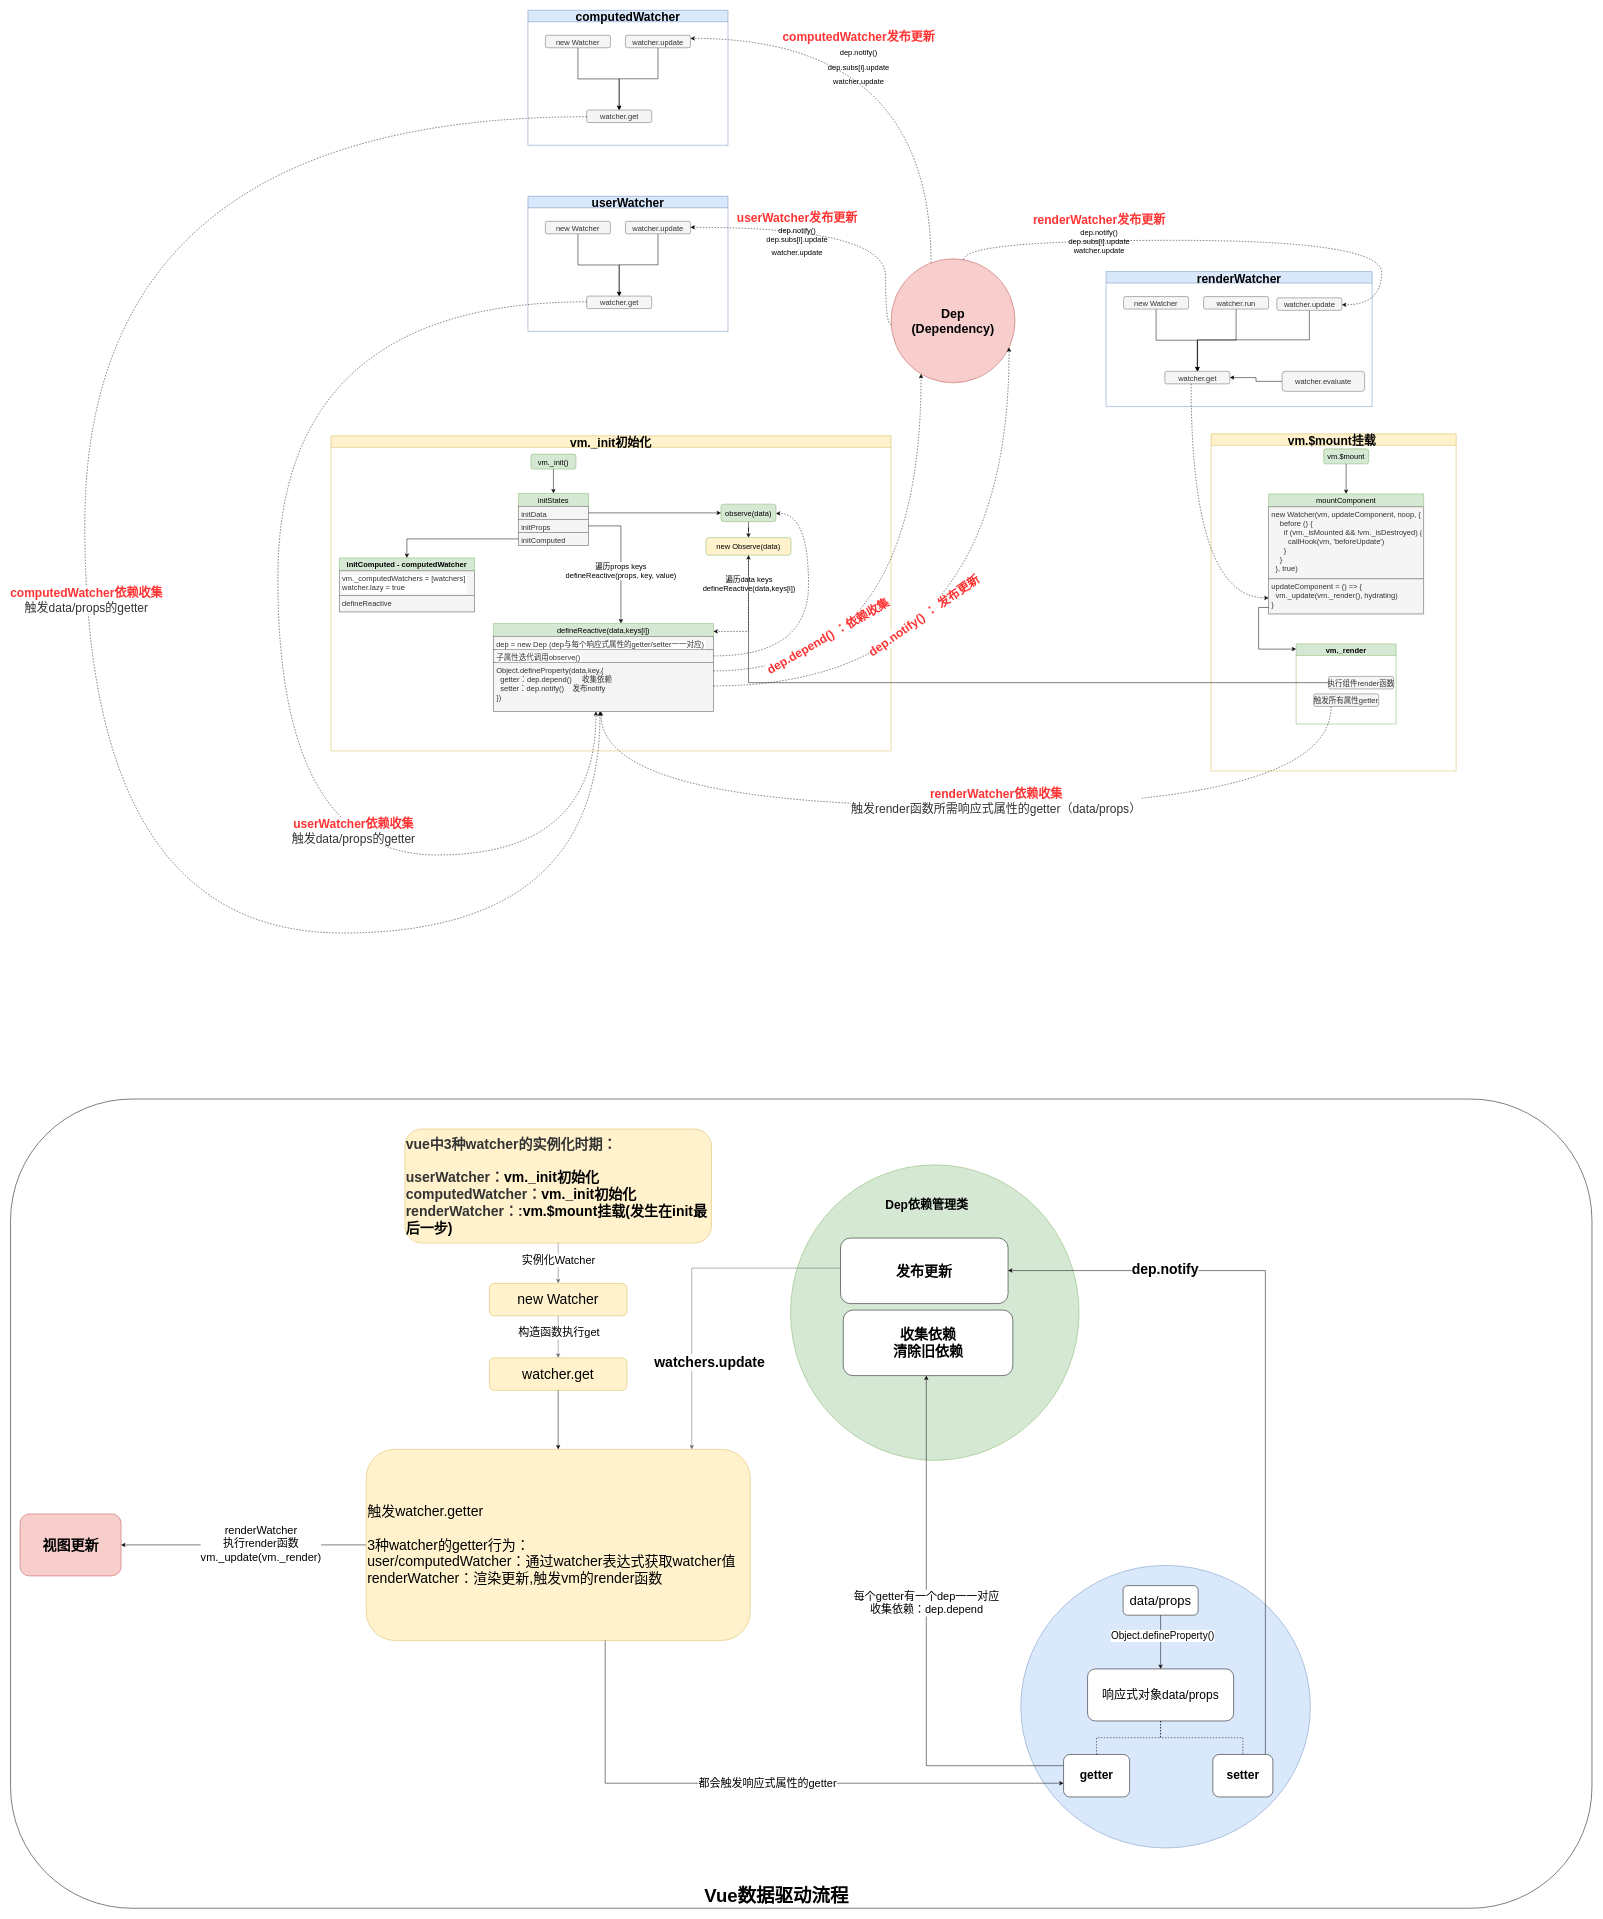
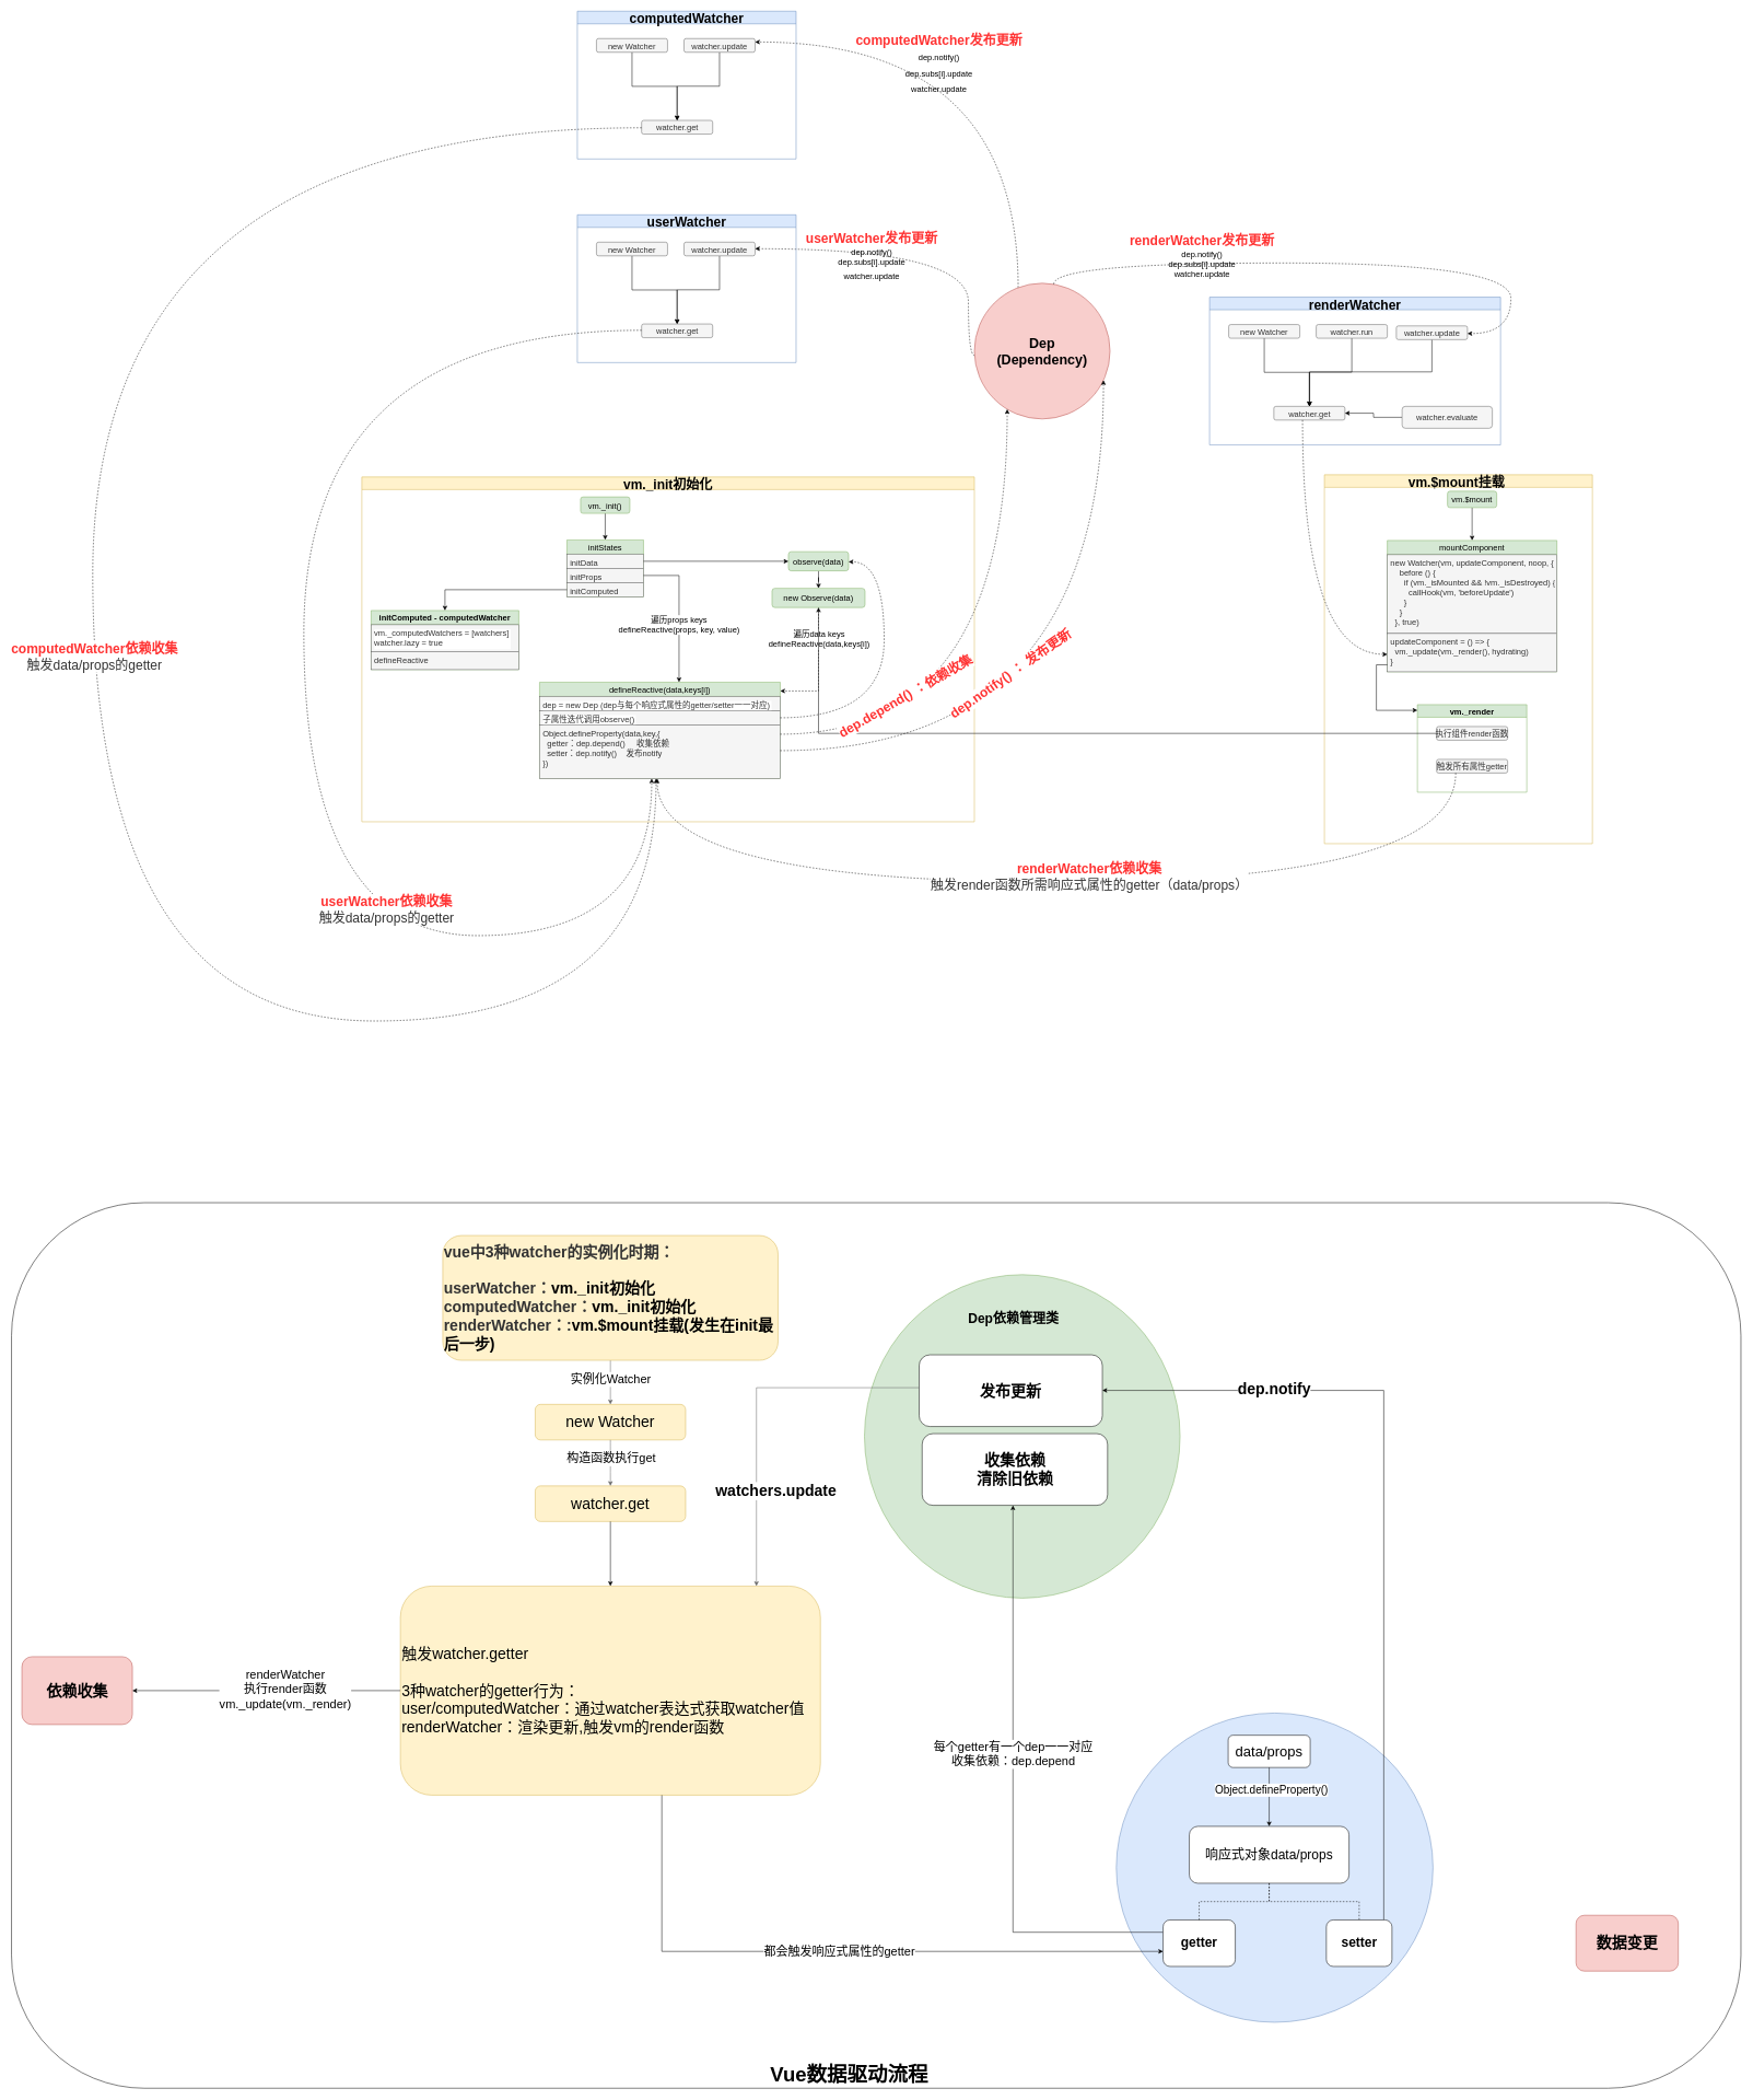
- <mxCell id="18" value="new Observe(data)" style="rounded=1;whiteSpace=wrap;html=1;fontSize=15;fillColor=#fff2cc;strokeColor=#82b366;" parent="7" vertex="1"><mxGeometry x="750" y="203.5" width="170" height="35" as="geometry" /></mxCell>
+ <mxCell id="18" value="new Observe(data)" style="rounded=1;whiteSpace=wrap;html=1;fontSize=15;fillColor=#d5e8d4;strokeColor=#82b366;" parent="7" vertex="1"><mxGeometry x="750" y="203.5" width="170" height="35" as="geometry" /></mxCell>
- <mxCell id="39" value="&lt;span style=&quot;color: rgb(51, 51, 51); font-size: 15px; text-align: left; white-space: nowrap;&quot;&gt;执行组件render函数&lt;/span&gt;" style="rounded=1;whiteSpace=wrap;html=1;fontSize=15;fillColor=#f5f5f5;strokeColor=#666666;fontColor=#333333;" parent="37" vertex="1"><mxGeometry x="65" y="65" width="130" height="25" as="geometry" /></mxCell>
+ <mxCell id="39" value="&lt;span style=&quot;color: rgb(51, 51, 51); font-size: 15px; text-align: left; white-space: nowrap;&quot;&gt;执行组件render函数&lt;/span&gt;" style="rounded=1;whiteSpace=wrap;html=1;fontSize=15;fillColor=#f5f5f5;strokeColor=#666666;fontColor=#333333;" parent="37" vertex="1"><mxGeometry x="35" y="40" width="130" height="25" as="geometry" /></mxCell>
- <mxCell id="90" value="视图更新" style="rounded=1;whiteSpace=wrap;html=1;labelBackgroundColor=none;fontSize=28;fontStyle=1;fillColor=#f8cecc;strokeColor=#b85450;align=center;" parent="77" vertex="1"><mxGeometry x="19" y="829.5" width="202" height="124" as="geometry" /></mxCell>
+ <mxCell id="90" value="依赖收集" style="rounded=1;whiteSpace=wrap;html=1;labelBackgroundColor=none;fontSize=28;fontStyle=1;fillColor=#f8cecc;strokeColor=#b85450;align=center;" parent="77" vertex="1"><mxGeometry x="19" y="829.5" width="202" height="124" as="geometry" /></mxCell>
+ <mxCell id="97" value="数据变更" style="rounded=1;whiteSpace=wrap;html=1;labelBackgroundColor=none;fontSize=28;fontStyle=1;fillColor=#f8cecc;strokeColor=#b85450;" parent="77" vertex="1"><mxGeometry x="2860.5" y="1302" width="187" height="102" as="geometry" /></mxCell>
